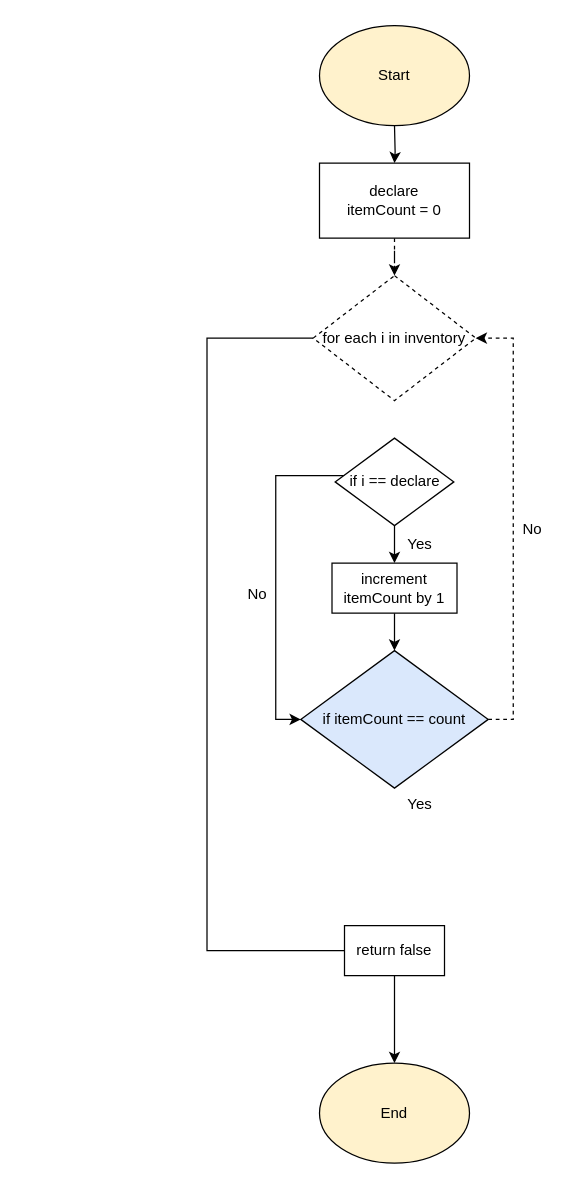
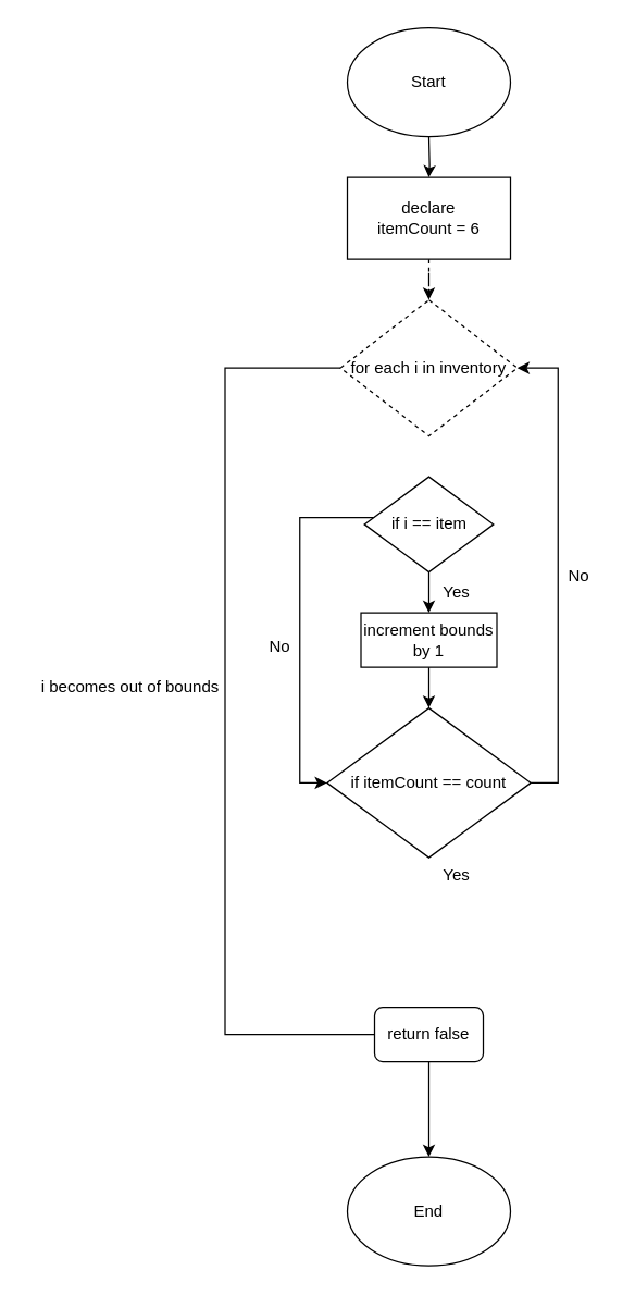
- <mxCell id="21" value="Start" style="ellipse;whiteSpace=wrap;html=1;fillColor=#fff2cc;" vertex="1" parent="1"><mxGeometry x="255" y="20" width="120" height="80" as="geometry" /></mxCell>
+ <mxCell id="21" value="Start" style="ellipse;whiteSpace=wrap;html=1;" vertex="1" parent="1"><mxGeometry x="255" y="20" width="120" height="80" as="geometry" /></mxCell>
- <mxCell id="4" value="declare &lt;br&gt;itemCount = 0" style="rounded=0;whiteSpace=wrap;html=1;" vertex="1" parent="1"><mxGeometry x="255" y="130" width="120" height="60" as="geometry" /></mxCell>
+ <mxCell id="4" value="declare &lt;br&gt;itemCount = 6" style="rounded=0;whiteSpace=wrap;html=1;" vertex="1" parent="1"><mxGeometry x="255" y="130" width="120" height="60" as="geometry" /></mxCell>
- <mxCell id="9" value="if i == declare" style="rhombus;whiteSpace=wrap;html=1;" vertex="1" parent="1"><mxGeometry x="267.5" y="350" width="95" height="70" as="geometry" /></mxCell>
+ <mxCell id="9" value="if i == item" style="rhombus;whiteSpace=wrap;html=1;" vertex="1" parent="1"><mxGeometry x="267.5" y="350" width="95" height="70" as="geometry" /></mxCell>
- <mxCell id="12" style="edgeStyle=orthogonalEdgeStyle;rounded=0;orthogonalLoop=1;jettySize=auto;html=1;exitX=1;exitY=0.5;exitDx=0;exitDy=0;entryX=1;entryY=0.5;entryDx=0;entryDy=0;dashed=1;" edge="1" parent="1" source="13" target="6"><mxGeometry relative="1" as="geometry" /></mxCell>
+ <mxCell id="12" style="edgeStyle=orthogonalEdgeStyle;rounded=0;orthogonalLoop=1;jettySize=auto;html=1;exitX=1;exitY=0.5;exitDx=0;exitDy=0;entryX=1;entryY=0.5;entryDx=0;entryDy=0;" edge="1" parent="1" source="13" target="6"><mxGeometry relative="1" as="geometry" /></mxCell>
- <mxCell id="11" value="increment itemCount by 1" style="whiteSpace=wrap;html=1;" vertex="1" parent="1"><mxGeometry x="265" y="450" width="100" height="40" as="geometry" /></mxCell>
+ <mxCell id="11" value="increment bounds by 1" style="whiteSpace=wrap;html=1;" vertex="1" parent="1"><mxGeometry x="265" y="450" width="100" height="40" as="geometry" /></mxCell>
+ <mxCell id="20" value="i becomes out of bounds" style="text;html=1;align=center;verticalAlign=middle;resizable=0;points=[];autosize=1;strokeColor=none;fillColor=none;" vertex="1" parent="1"><mxGeometry x="20" y="490" width="150" height="30" as="geometry" /></mxCell>
- <mxCell id="13" value="if itemCount == count" style="rhombus;whiteSpace=wrap;html=1;fillColor=#dae8fc;" vertex="1" parent="1"><mxGeometry x="240" y="520" width="150" height="110" as="geometry" /></mxCell>
+ <mxCell id="13" value="if itemCount == count" style="rhombus;whiteSpace=wrap;html=1;" vertex="1" parent="1"><mxGeometry x="240" y="520" width="150" height="110" as="geometry" /></mxCell>
- <mxCell id="15" value="return false" style="rounded=0;whiteSpace=wrap;html=1;" vertex="1" parent="1"><mxGeometry x="275" y="740" width="80" height="40" as="geometry" /></mxCell>
+ <mxCell id="15" value="return false" style="whiteSpace=wrap;html=1;rounded=1;" vertex="1" parent="1"><mxGeometry x="275" y="740" width="80" height="40" as="geometry" /></mxCell>
- <mxCell id="22" value="End" style="ellipse;whiteSpace=wrap;html=1;fillColor=#fff2cc;" vertex="1" parent="1"><mxGeometry x="255" y="850" width="120" height="80" as="geometry" /></mxCell>
+ <mxCell id="22" value="End" style="ellipse;whiteSpace=wrap;html=1;" vertex="1" parent="1"><mxGeometry x="255" y="850" width="120" height="80" as="geometry" /></mxCell>
